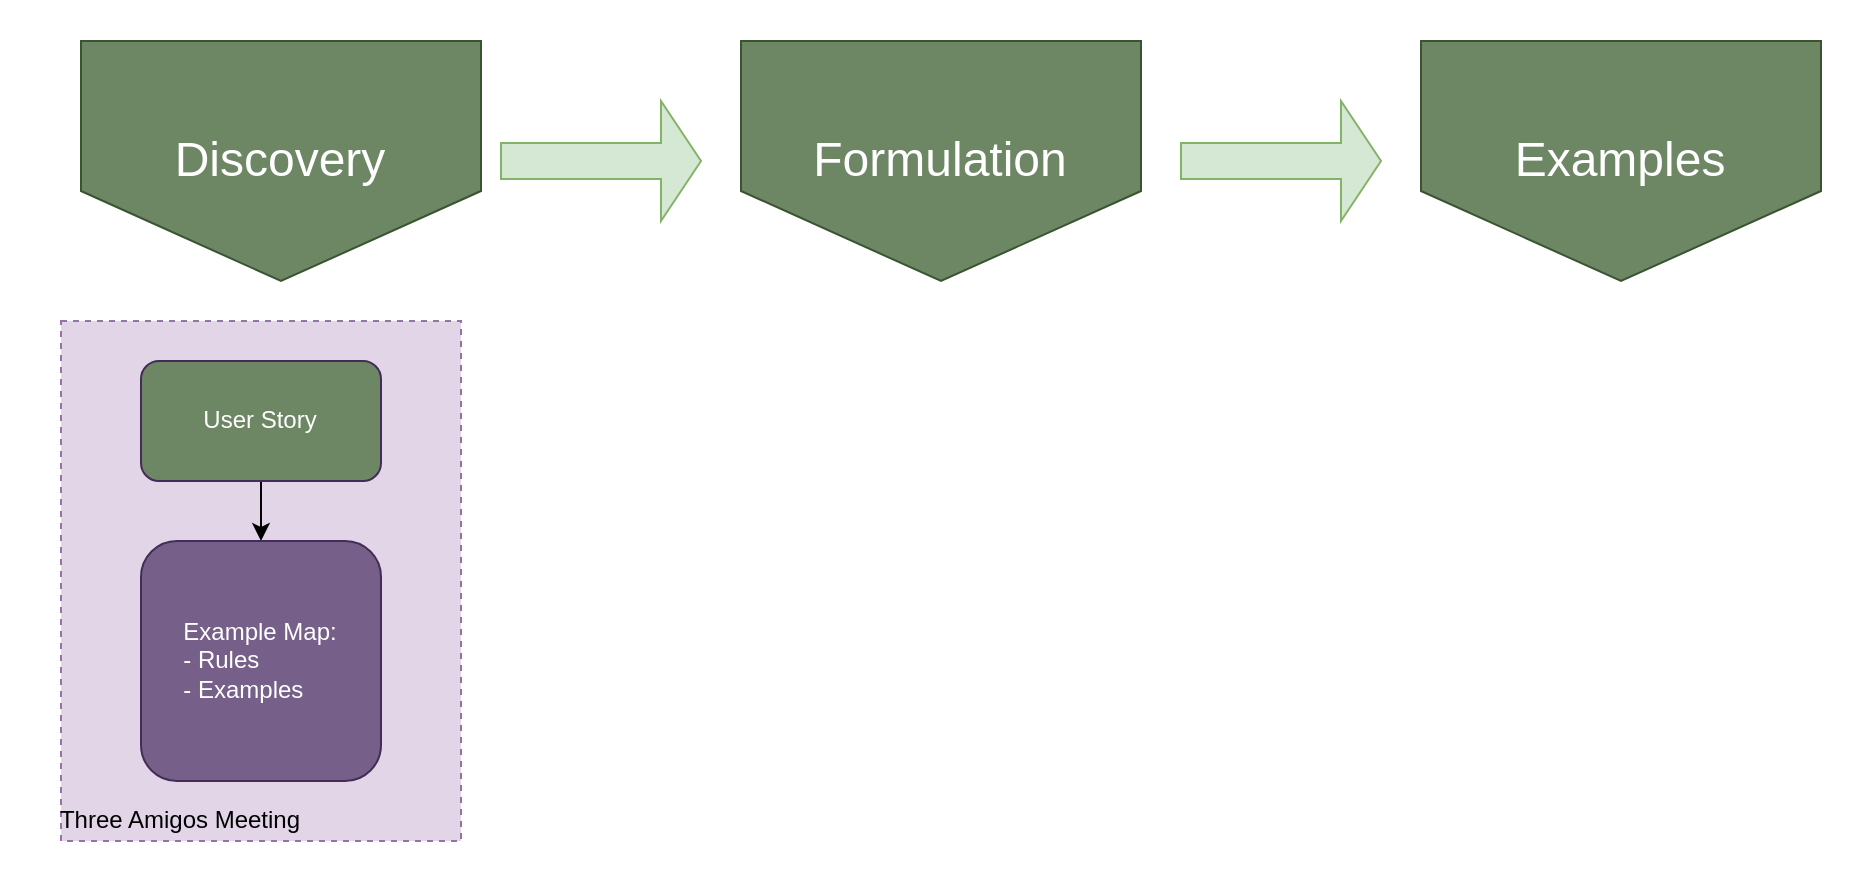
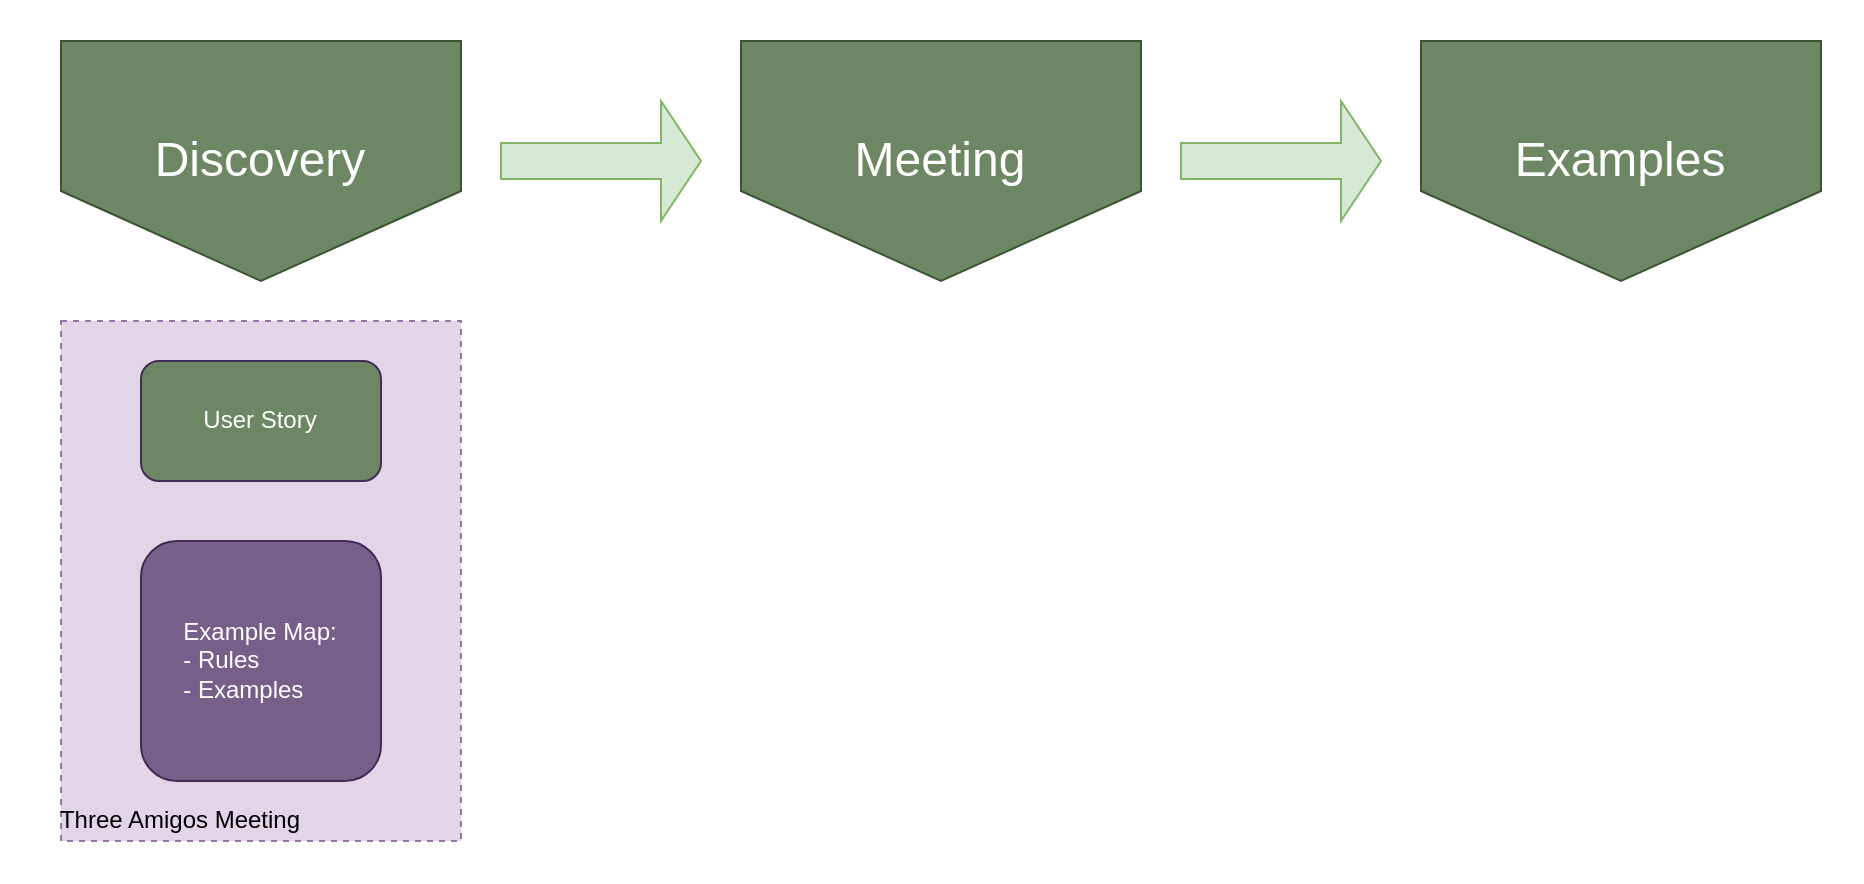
- <mxCell id="2" value="&lt;font style=&quot;font-size: 24px&quot;&gt;Discovery&lt;/font&gt;" style="shape=offPageConnector;whiteSpace=wrap;html=1;fillColor=#6d8764;strokeColor=#3A5431;fontColor=#ffffff;" parent="1" vertex="1"><mxGeometry x="40" y="20" width="200" height="120" as="geometry" /></mxCell>
+ <mxCell id="2" value="&lt;font style=&quot;font-size: 24px&quot;&gt;Discovery&lt;/font&gt;" style="shape=offPageConnector;whiteSpace=wrap;html=1;fillColor=#6d8764;strokeColor=#3A5431;fontColor=#ffffff;" parent="1" vertex="1"><mxGeometry x="30" y="20" width="200" height="120" as="geometry" /></mxCell>
- <mxCell id="4" value="&lt;font style=&quot;font-size: 24px&quot;&gt;Formulation&lt;/font&gt;" style="shape=offPageConnector;whiteSpace=wrap;html=1;fillColor=#6d8764;strokeColor=#3A5431;fontColor=#ffffff;" parent="1" vertex="1"><mxGeometry x="370" y="20" width="200" height="120" as="geometry" /></mxCell>
+ <mxCell id="4" value="&lt;font style=&quot;font-size: 24px&quot;&gt;Meeting&lt;/font&gt;" style="shape=offPageConnector;whiteSpace=wrap;html=1;fillColor=#6d8764;strokeColor=#3A5431;fontColor=#ffffff;" parent="1" vertex="1"><mxGeometry x="370" y="20" width="200" height="120" as="geometry" /></mxCell>
- <mxCell id="9" style="edgeStyle=orthogonalEdgeStyle;rounded=0;orthogonalLoop=1;jettySize=auto;html=1;entryX=0.5;entryY=0;entryDx=0;entryDy=0;" parent="1" source="10" target="11" edge="1"><mxGeometry relative="1" as="geometry" /></mxCell>
